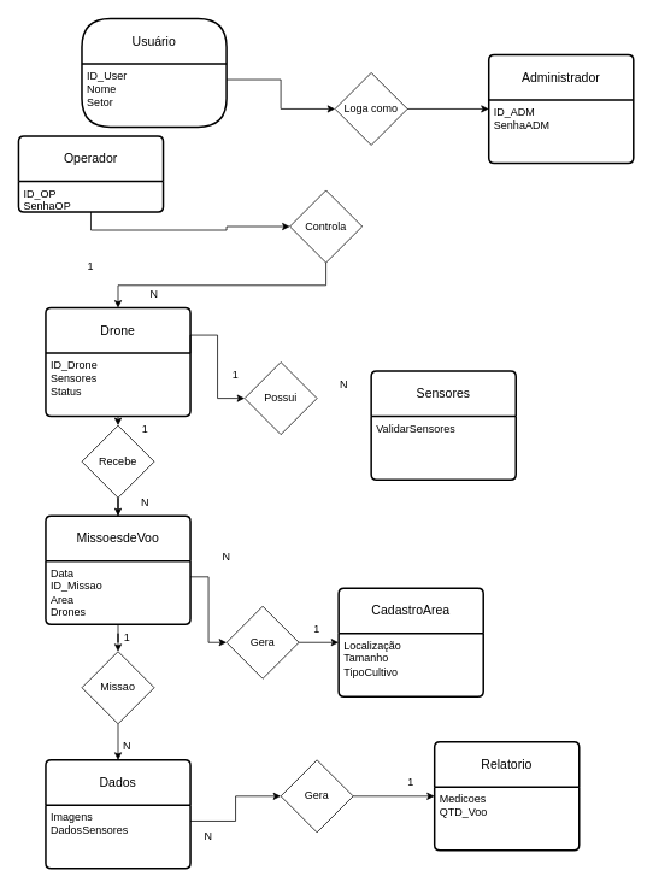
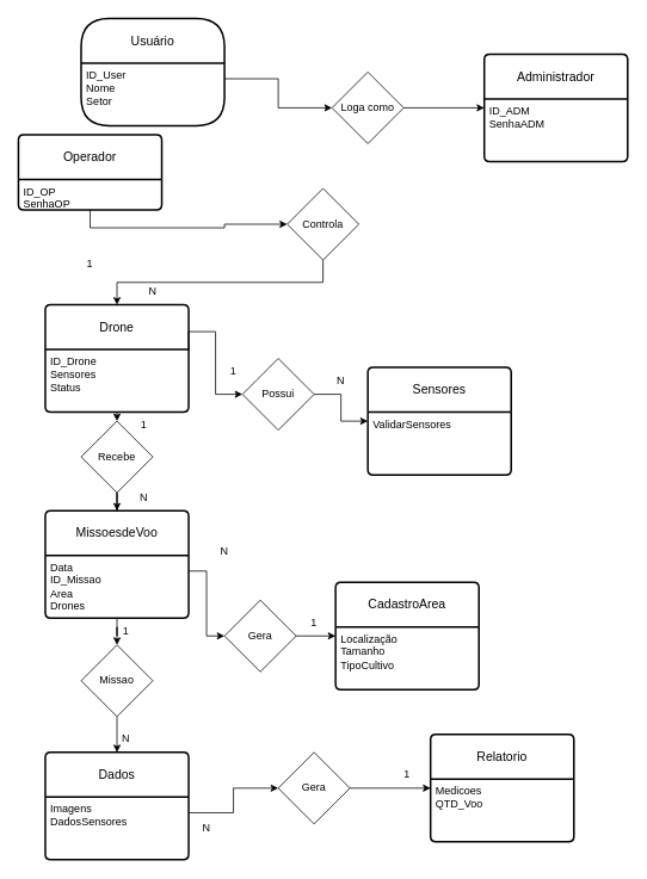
+ <mxCell id="45" style="edgeStyle=orthogonalEdgeStyle;rounded=0;orthogonalLoop=1;jettySize=auto;html=1;exitX=1;exitY=0.5;exitDx=0;exitDy=0;" edge="1" parent="1" source="46" target="12"><mxGeometry relative="1" as="geometry" /></mxCell>
